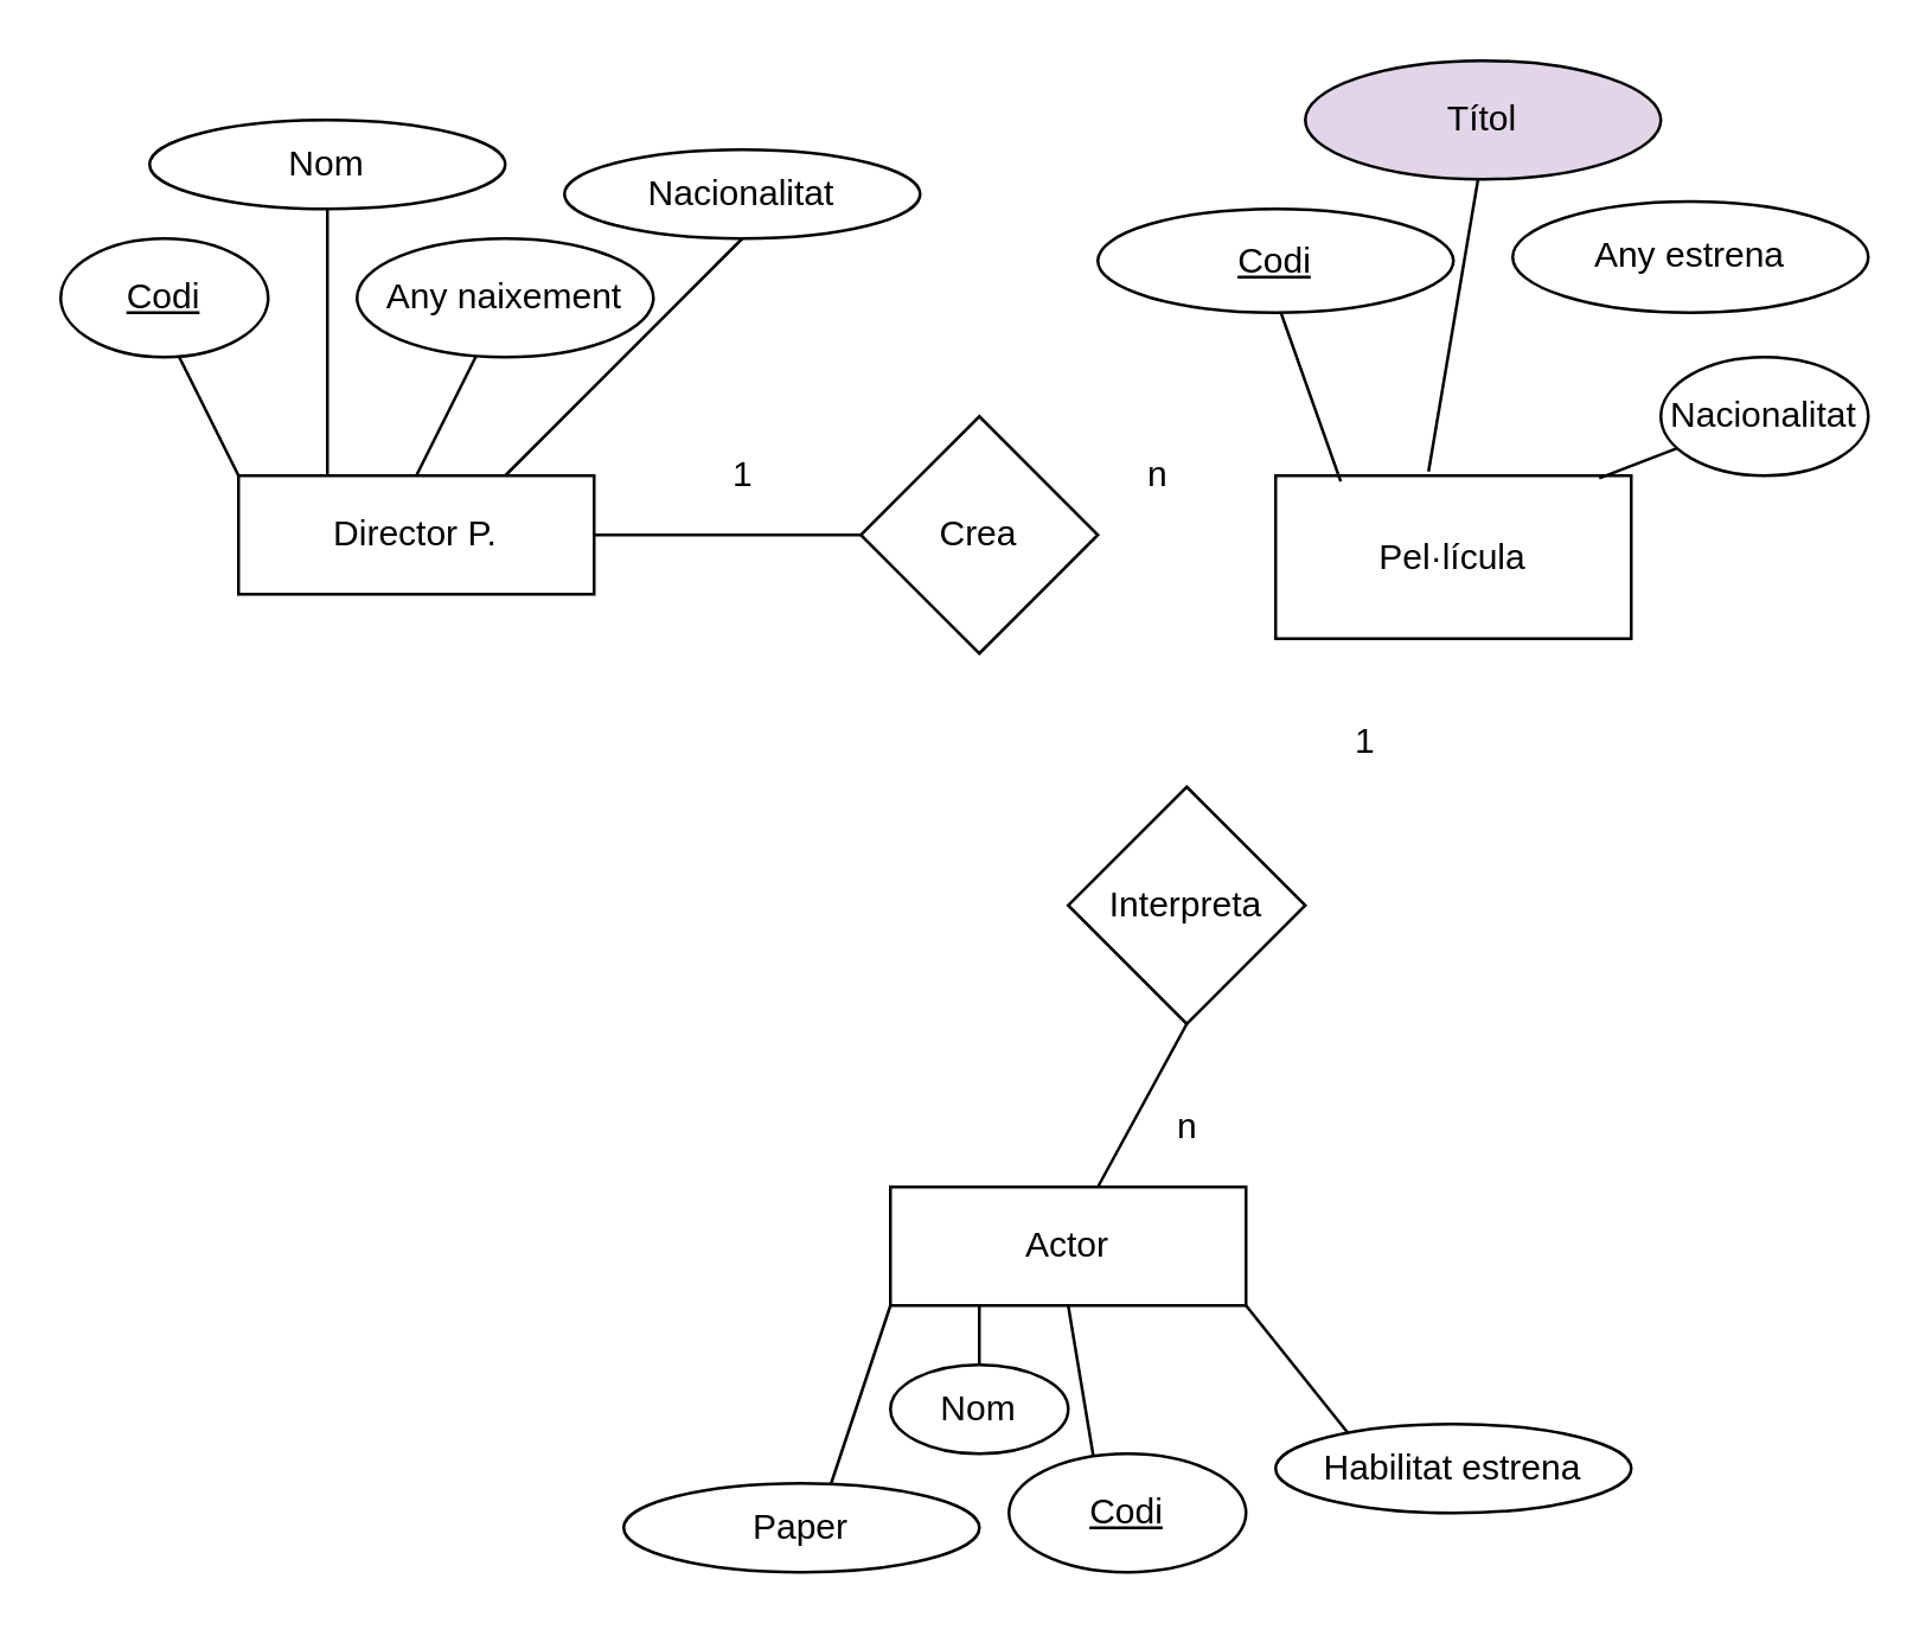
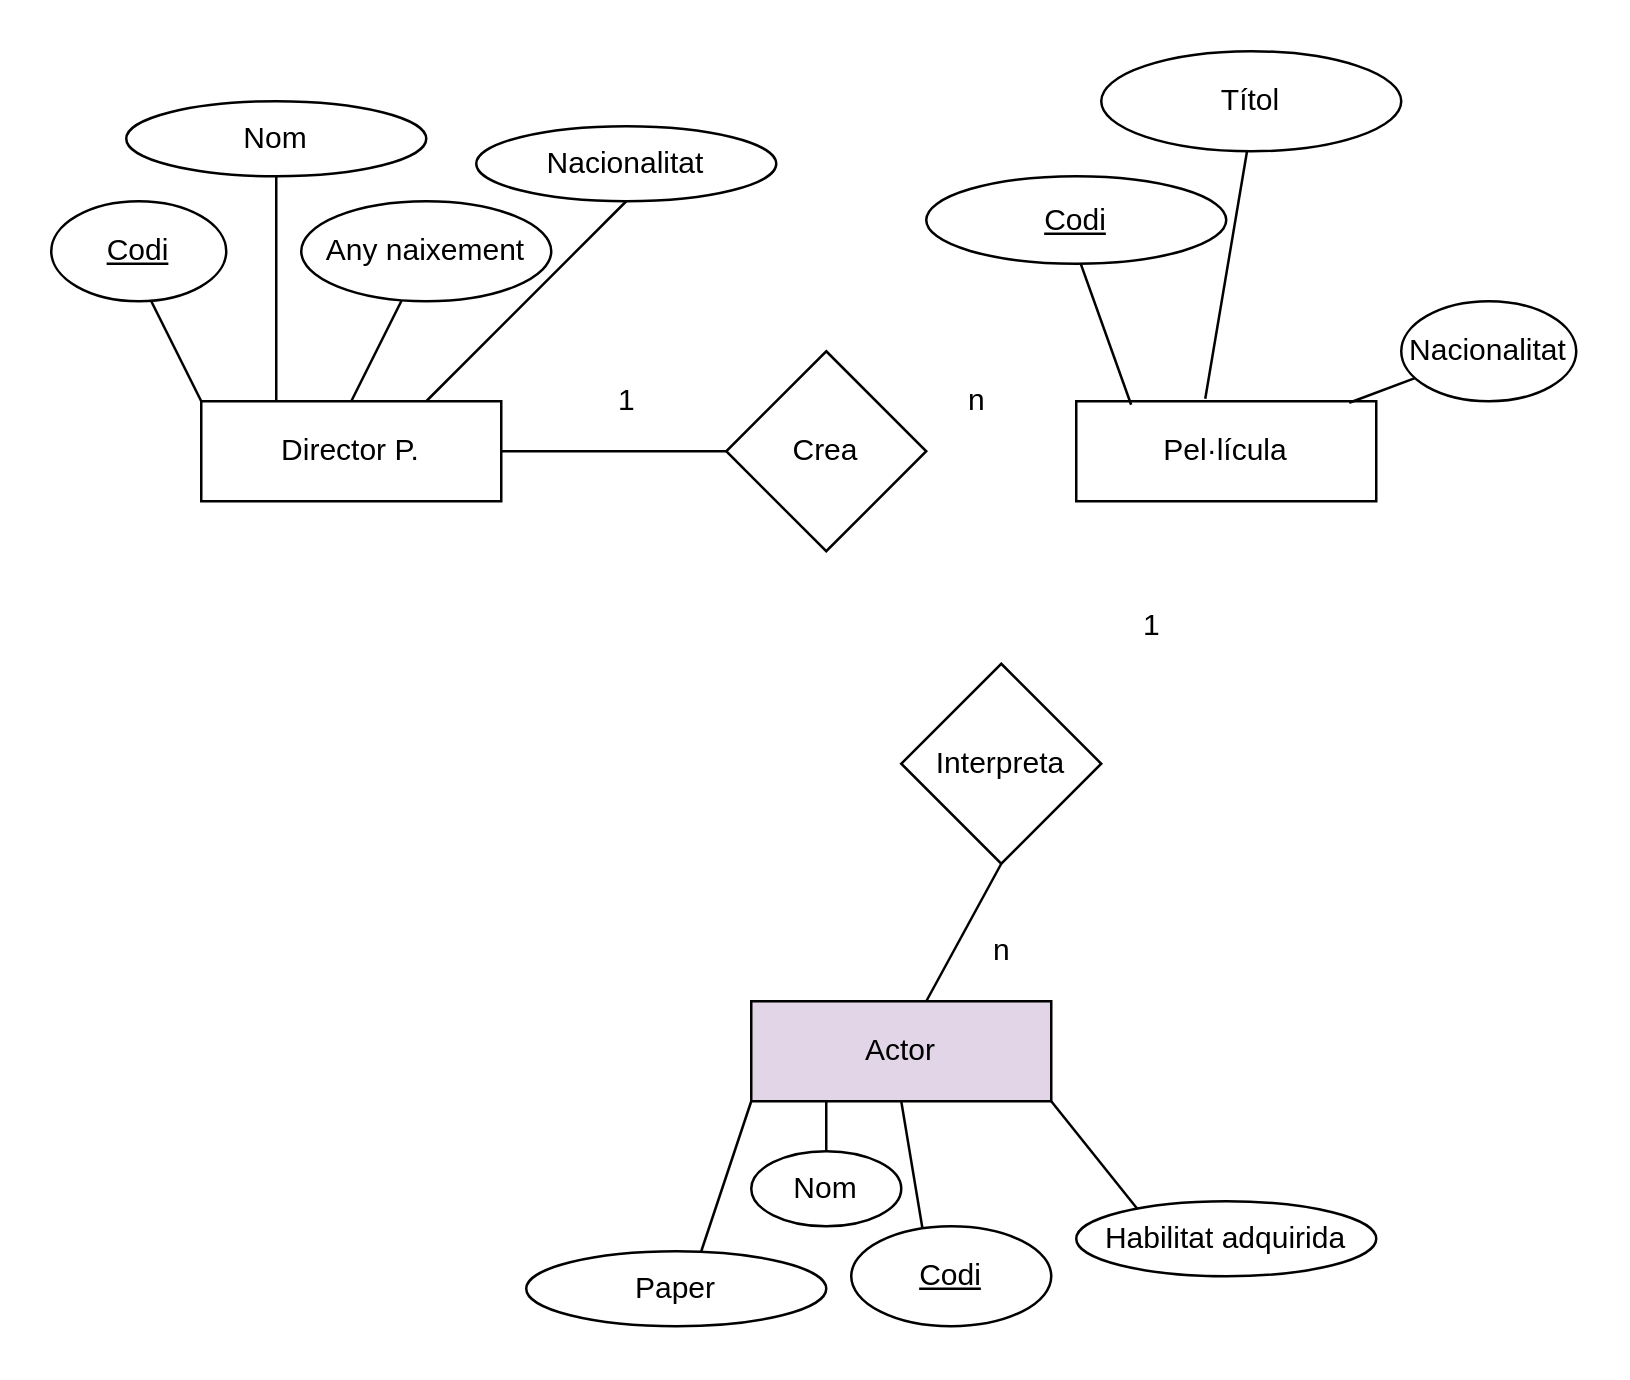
- <mxCell id="17" value="Títol" style="ellipse;whiteSpace=wrap;html=1;fillColor=#e1d5e7;" parent="1" vertex="1"><mxGeometry x="440" y="20" width="120" height="40" as="geometry" /></mxCell>
+ <mxCell id="17" value="Títol" style="ellipse;whiteSpace=wrap;html=1;" parent="1" vertex="1"><mxGeometry x="440" y="20" width="120" height="40" as="geometry" /></mxCell>
- <mxCell id="18" value="Any estrena" style="ellipse;whiteSpace=wrap;html=1;" parent="1" vertex="1"><mxGeometry x="510" y="67.5" width="120" height="37.5" as="geometry" /></mxCell>
- <mxCell id="13" value="Pel·lícula" style="rounded=0;whiteSpace=wrap;html=1;" parent="1" vertex="1"><mxGeometry x="430" y="160" width="120" height="55" as="geometry" /></mxCell>
+ <mxCell id="13" value="Pel·lícula" style="rounded=0;whiteSpace=wrap;html=1;" parent="1" vertex="1"><mxGeometry x="430" y="160" width="120" height="40" as="geometry" /></mxCell>
- <mxCell id="25" value="Actor" style="rounded=0;whiteSpace=wrap;html=1;" parent="1" vertex="1"><mxGeometry x="300" y="400" width="120" height="40" as="geometry" /></mxCell>
+ <mxCell id="25" value="Actor" style="rounded=0;whiteSpace=wrap;html=1;fillColor=#e1d5e7;" parent="1" vertex="1"><mxGeometry x="300" y="400" width="120" height="40" as="geometry" /></mxCell>
- <mxCell id="33" value="Habilitat estrena" style="ellipse;whiteSpace=wrap;html=1;" parent="1" vertex="1"><mxGeometry x="430" y="480" width="120" height="30" as="geometry" /></mxCell>
+ <mxCell id="33" value="Habilitat adquirida" style="ellipse;whiteSpace=wrap;html=1;" parent="1" vertex="1"><mxGeometry x="430" y="480" width="120" height="30" as="geometry" /></mxCell>
